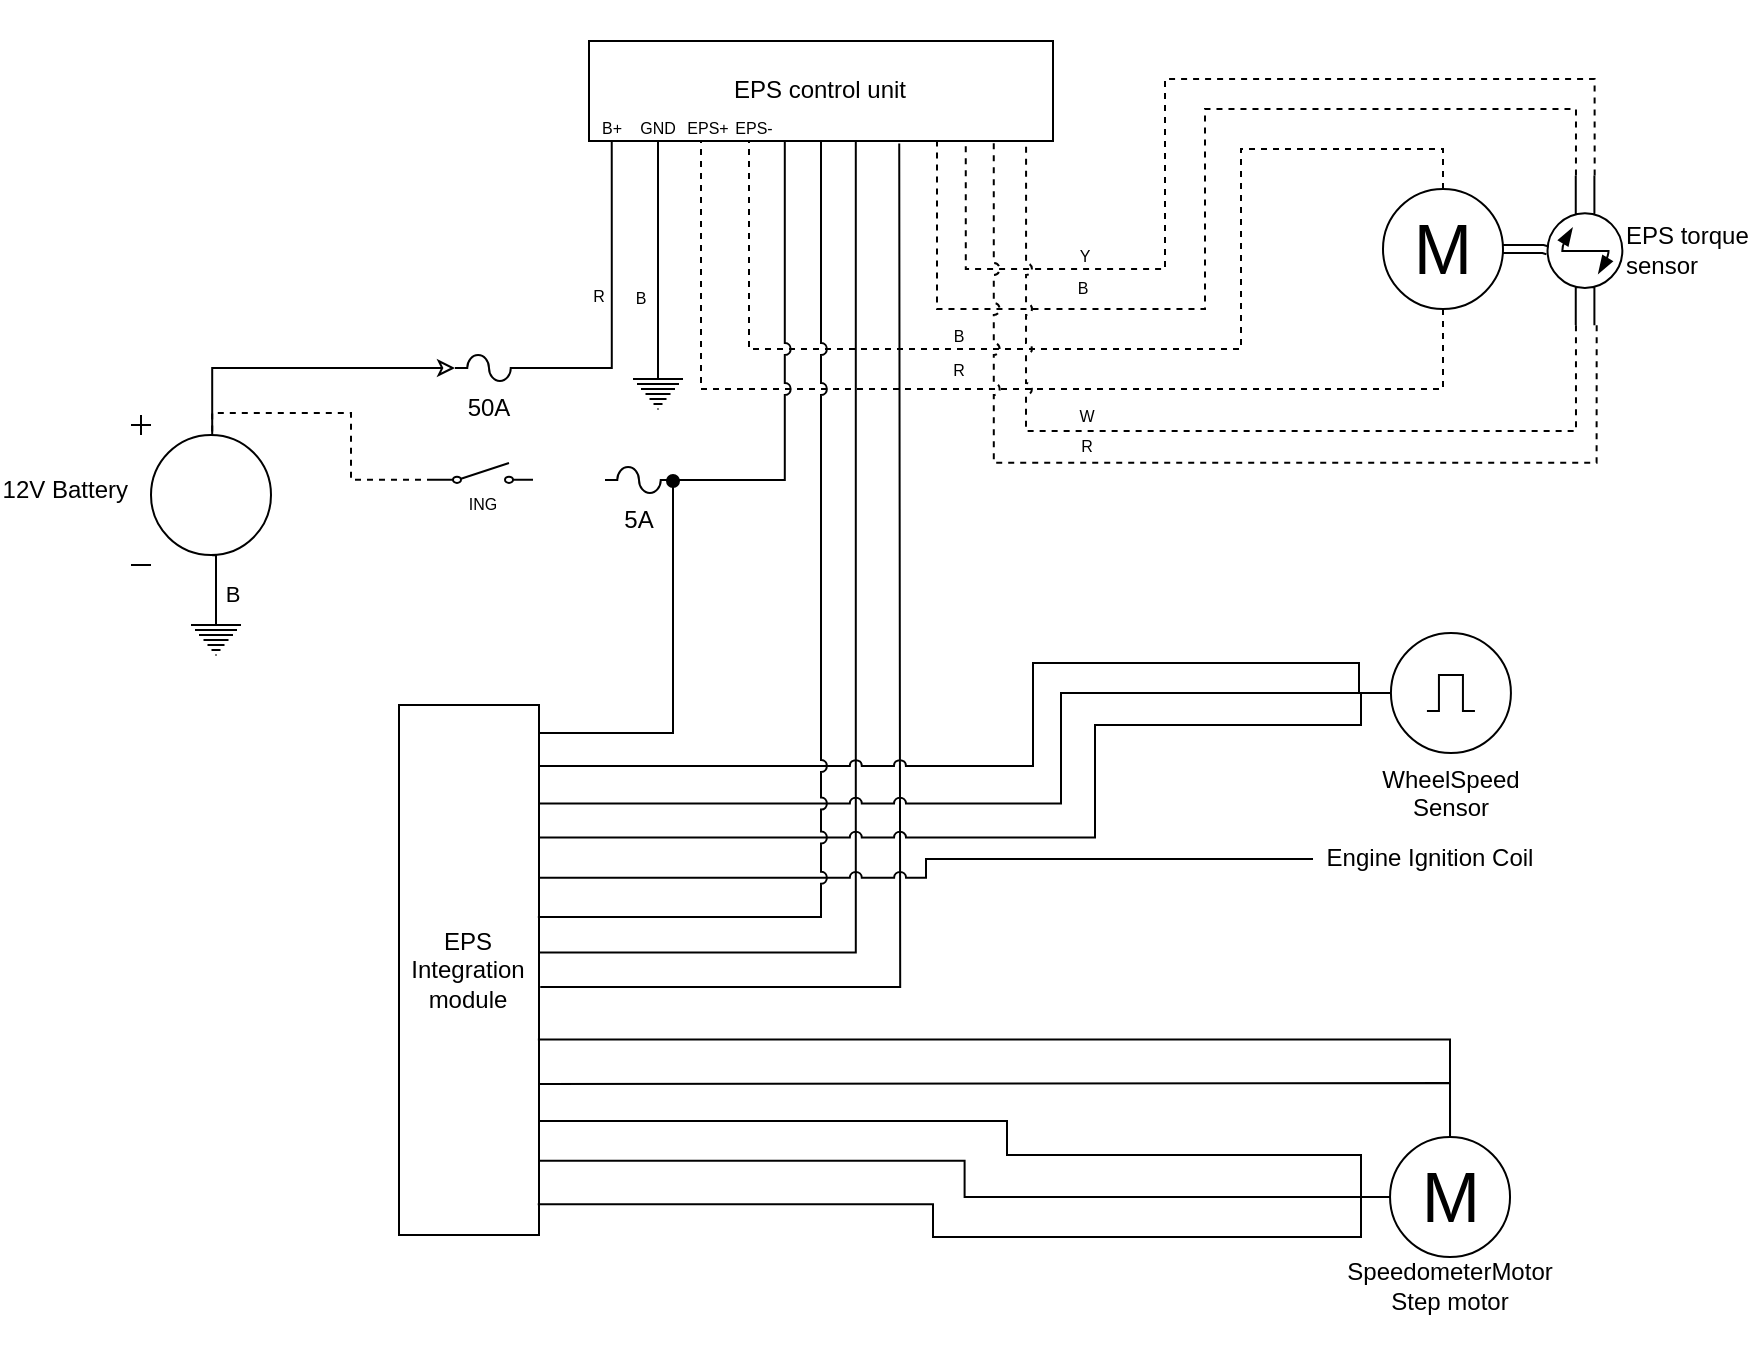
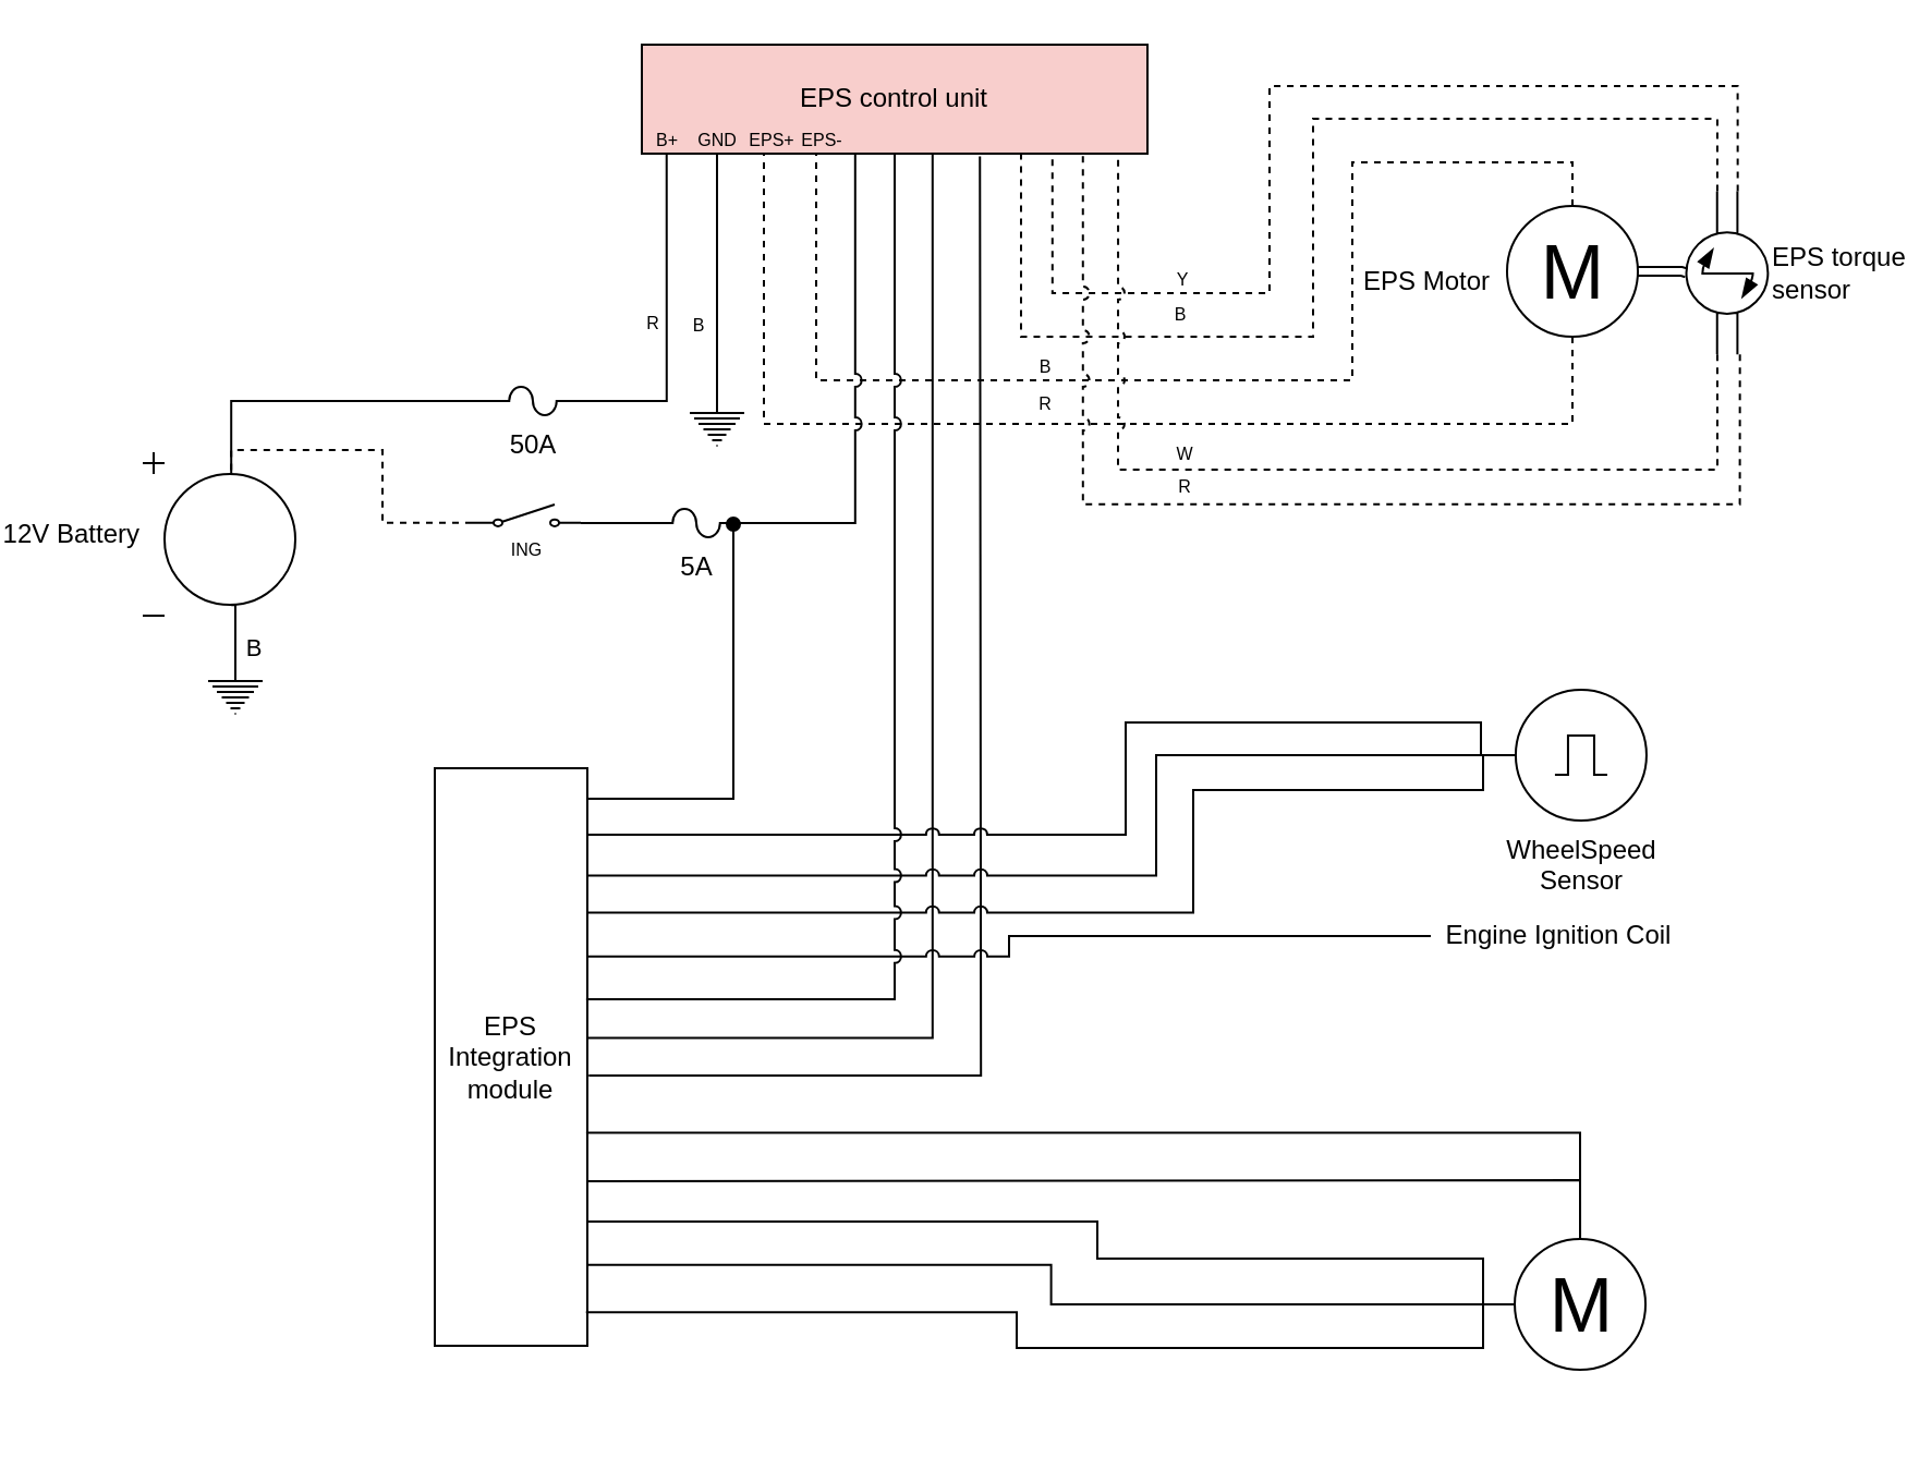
- <mxCell id="26" value="EPS control unit" style="rounded=0;whiteSpace=wrap;html=1;" vertex="1" parent="25"><mxGeometry width="232" height="50" as="geometry" /></mxCell>
+ <mxCell id="26" value="EPS control unit" style="rounded=0;whiteSpace=wrap;html=1;fillColor=#f8cecc;" vertex="1" parent="25"><mxGeometry width="232" height="50" as="geometry" /></mxCell>
+ <mxCell id="22" value="EPS Motor" style="text;html=1;strokeColor=none;fillColor=none;align=center;verticalAlign=middle;whiteSpace=wrap;rounded=0;" vertex="1" parent="16"><mxGeometry y="20" width="67" height="30" as="geometry" /></mxCell>
- <mxCell id="2" style="edgeStyle=orthogonalEdgeStyle;rounded=0;orthogonalLoop=1;jettySize=auto;html=1;exitX=0.58;exitY=0.135;exitDx=0;exitDy=0;exitPerimeter=0;entryX=0;entryY=0.5;entryDx=0;entryDy=0;entryPerimeter=0;endArrow=classic;endFill=0;" edge="1" parent="1" source="43" target="13"><mxGeometry relative="1" as="geometry"><Array as="points"><mxPoint x="61" y="184" /></Array></mxGeometry></mxCell>
+ <mxCell id="2" style="edgeStyle=orthogonalEdgeStyle;rounded=0;orthogonalLoop=1;jettySize=auto;html=1;exitX=0.58;exitY=0.135;exitDx=0;exitDy=0;exitPerimeter=0;entryX=0;entryY=0.5;entryDx=0;entryDy=0;entryPerimeter=0;endArrow=none;endFill=0;" edge="1" parent="1" source="43" target="13"><mxGeometry relative="1" as="geometry"><Array as="points"><mxPoint x="61" y="184" /></Array></mxGeometry></mxCell>
+ <mxCell id="46" style="edgeStyle=orthogonalEdgeStyle;rounded=0;jumpStyle=arc;jumpSize=6;orthogonalLoop=1;jettySize=auto;html=1;exitX=0;exitY=0.5;exitDx=0;exitDy=0;exitPerimeter=0;entryX=1;entryY=0.84;entryDx=0;entryDy=0;entryPerimeter=0;fontSize=8;endArrow=none;endFill=0;" edge="1" parent="1" source="48" target="41"><mxGeometry relative="1" as="geometry" /></mxCell>
- <mxCell id="5" value="SpeedometerMotor&lt;br&gt;Step motor" style="text;html=1;strokeColor=none;fillColor=none;align=center;verticalAlign=middle;whiteSpace=wrap;rounded=0;" vertex="1" parent="3"><mxGeometry y="60" width="68" height="30" as="geometry" /></mxCell>
